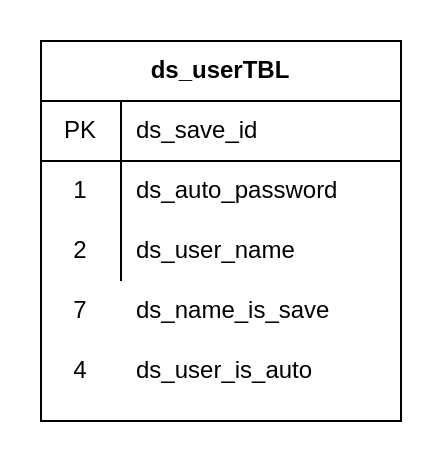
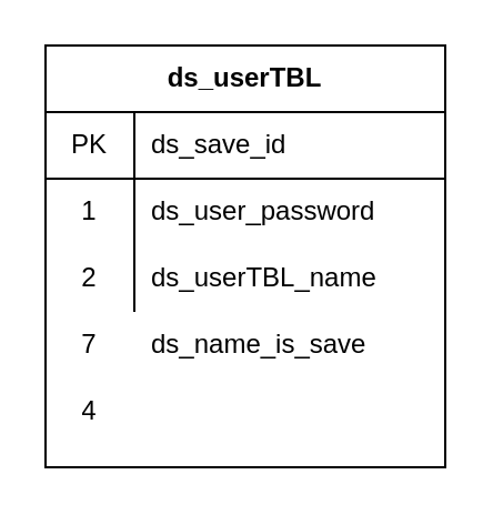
- <mxCell id="9" value="ds_auto_password" style="shape=partialRectangle;html=1;whiteSpace=wrap;connectable=0;fillColor=none;top=0;left=0;bottom=0;right=0;align=left;spacingLeft=6;overflow=hidden;" vertex="1" parent="7"><mxGeometry x="40" width="140" height="30" as="geometry" /></mxCell>
+ <mxCell id="9" value="ds_user_password" style="shape=partialRectangle;html=1;whiteSpace=wrap;connectable=0;fillColor=none;top=0;left=0;bottom=0;right=0;align=left;spacingLeft=6;overflow=hidden;" vertex="1" parent="7"><mxGeometry x="40" width="140" height="30" as="geometry" /></mxCell>
- <mxCell id="12" value="ds_user_name" style="shape=partialRectangle;html=1;whiteSpace=wrap;connectable=0;fillColor=none;top=0;left=0;bottom=0;right=0;align=left;spacingLeft=6;overflow=hidden;" vertex="1" parent="10"><mxGeometry x="40" width="140" height="30" as="geometry" /></mxCell>
+ <mxCell id="12" value="ds_userTBL_name" style="shape=partialRectangle;html=1;whiteSpace=wrap;connectable=0;fillColor=none;top=0;left=0;bottom=0;right=0;align=left;spacingLeft=6;overflow=hidden;" vertex="1" parent="10"><mxGeometry x="40" width="140" height="30" as="geometry" /></mxCell>
- <mxCell id="16" value="ds_user_is_auto" style="shape=partialRectangle;html=1;whiteSpace=wrap;connectable=0;fillColor=none;top=0;left=0;bottom=0;right=0;align=left;spacingLeft=6;overflow=hidden;" vertex="1" parent="2"><mxGeometry x="40" y="150" width="140" height="30" as="geometry" /></mxCell>
